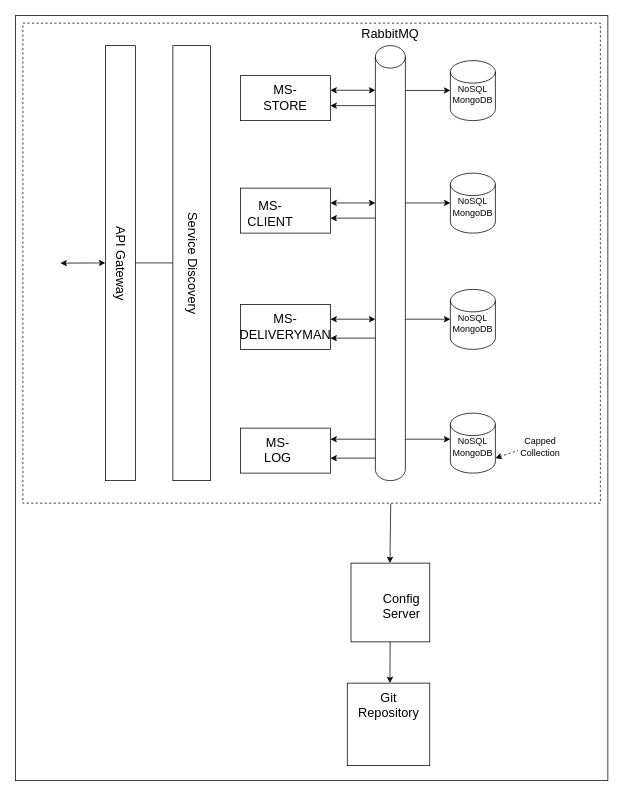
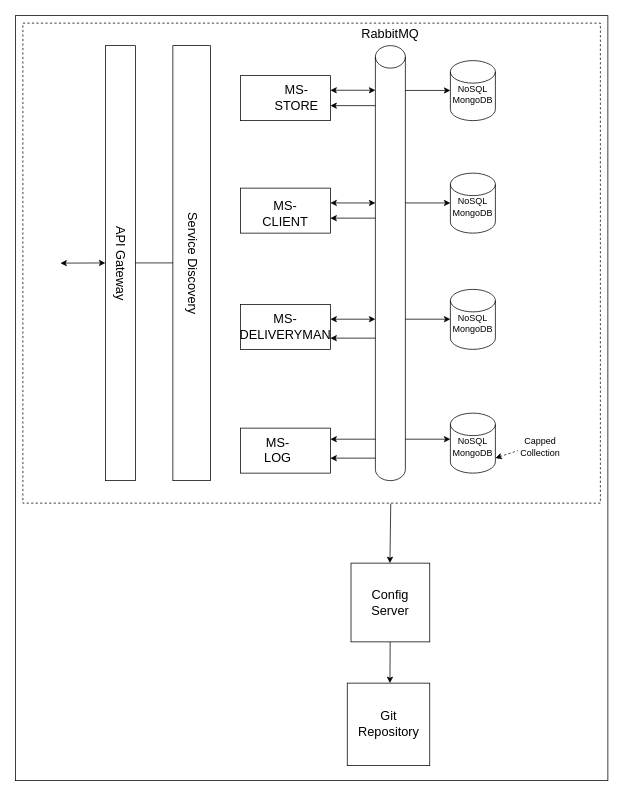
- <mxCell id="20" value="MS-STORE" style="text;html=1;strokeColor=none;fillColor=none;align=center;verticalAlign=middle;whiteSpace=wrap;rounded=0;fontSize=17;" parent="1" vertex="1"><mxGeometry x="350" y="115" width="60" height="30" as="geometry" /></mxCell>
+ <mxCell id="20" value="MS-STORE" style="text;html=1;strokeColor=none;fillColor=none;align=center;verticalAlign=middle;whiteSpace=wrap;rounded=0;fontSize=17;" parent="1" vertex="1"><mxGeometry x="365" y="115" width="60" height="30" as="geometry" /></mxCell>
- <mxCell id="21" value="MS-CLIENT" style="text;html=1;strokeColor=none;fillColor=none;align=center;verticalAlign=middle;whiteSpace=wrap;rounded=0;fontSize=17;" parent="1" vertex="1"><mxGeometry x="330" y="270" width="60" height="30" as="geometry" /></mxCell>
+ <mxCell id="21" value="MS-CLIENT" style="text;html=1;strokeColor=none;fillColor=none;align=center;verticalAlign=middle;whiteSpace=wrap;rounded=0;fontSize=17;" parent="1" vertex="1"><mxGeometry x="350" y="270" width="60" height="30" as="geometry" /></mxCell>
- <mxCell id="43" value="Config Server" style="text;html=1;strokeColor=none;fillColor=none;align=center;verticalAlign=middle;whiteSpace=wrap;rounded=0;fontSize=17;" parent="1" vertex="1"><mxGeometry x="505" y="792.5" width="60" height="30" as="geometry" /></mxCell>
+ <mxCell id="43" value="Config Server" style="text;html=1;strokeColor=none;fillColor=none;align=center;verticalAlign=middle;whiteSpace=wrap;rounded=0;fontSize=17;" parent="1" vertex="1"><mxGeometry x="490" y="787.5" width="60" height="30" as="geometry" /></mxCell>
- <mxCell id="45" value="Git Repository" style="text;html=1;strokeColor=none;fillColor=none;align=center;verticalAlign=middle;whiteSpace=wrap;rounded=0;fontSize=17;" parent="1" vertex="1"><mxGeometry x="487.5" y="925" width="60" height="30" as="geometry" /></mxCell>
+ <mxCell id="45" value="Git Repository" style="text;html=1;strokeColor=none;fillColor=none;align=center;verticalAlign=middle;whiteSpace=wrap;rounded=0;fontSize=17;" parent="1" vertex="1"><mxGeometry x="487.5" y="950" width="60" height="30" as="geometry" /></mxCell>
